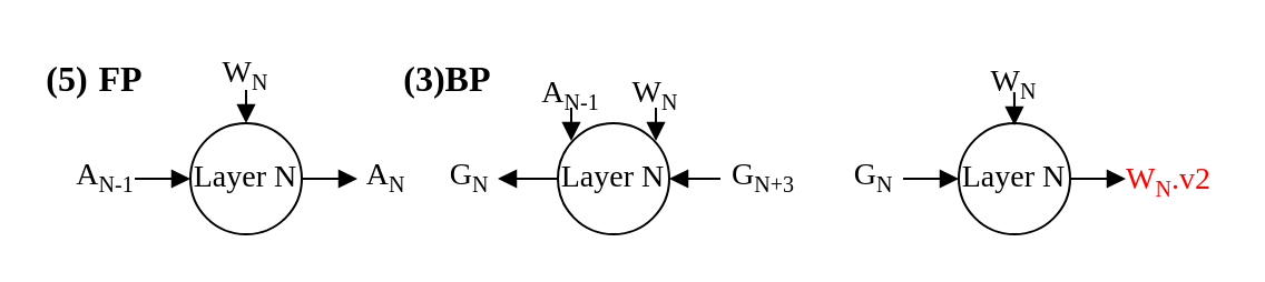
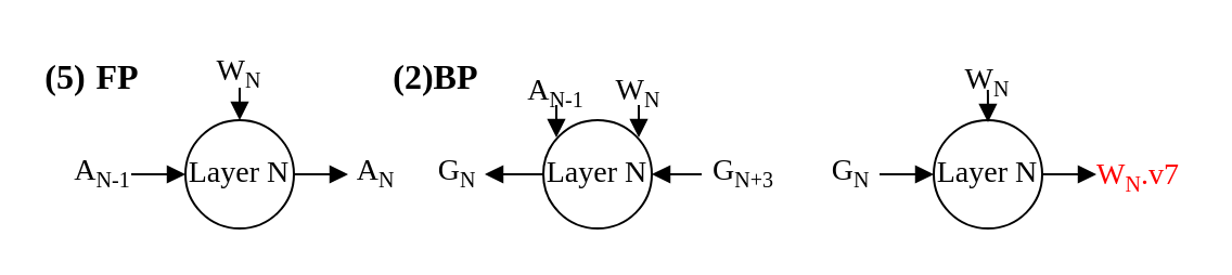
- <mxCell id="9" value="&lt;b style=&quot;font-size: 16px;&quot;&gt;(3)&lt;/b&gt;" style="text;html=1;align=center;verticalAlign=middle;whiteSpace=wrap;rounded=0;fontFamily=Times New Roman;fontSize=16;" vertex="1" parent="1"><mxGeometry x="179" y="20" width="23" height="30" as="geometry" /></mxCell>
+ <mxCell id="9" value="&lt;b style=&quot;font-size: 16px;&quot;&gt;(2)&lt;/b&gt;" style="text;html=1;align=center;verticalAlign=middle;whiteSpace=wrap;rounded=0;fontFamily=Times New Roman;fontSize=16;" vertex="1" parent="1"><mxGeometry x="179" y="20" width="23" height="30" as="geometry" /></mxCell>
- <mxCell id="11" value="&lt;font color=&quot;#ff0000&quot; style=&quot;&quot;&gt;&lt;span style=&quot;font-size: 14px;&quot;&gt;W&lt;/span&gt;&lt;font style=&quot;&quot;&gt;&lt;sub style=&quot;&quot;&gt;&lt;font style=&quot;font-size: 10px;&quot;&gt;N&lt;/font&gt;&lt;/sub&gt;&lt;font style=&quot;font-size: 14px;&quot;&gt;.v2&lt;/font&gt;&lt;/font&gt;&lt;/font&gt;" style="text;html=1;align=center;verticalAlign=middle;whiteSpace=wrap;rounded=0;fontFamily=Times New Roman;" vertex="1" parent="1"><mxGeometry x="502.5" y="67" width="43" height="30" as="geometry" /></mxCell>
+ <mxCell id="11" value="&lt;font color=&quot;#ff0000&quot; style=&quot;&quot;&gt;&lt;span style=&quot;font-size: 14px;&quot;&gt;W&lt;/span&gt;&lt;font style=&quot;&quot;&gt;&lt;sub style=&quot;&quot;&gt;&lt;font style=&quot;font-size: 10px;&quot;&gt;N&lt;/font&gt;&lt;/sub&gt;&lt;font style=&quot;font-size: 14px;&quot;&gt;.v7&lt;/font&gt;&lt;/font&gt;&lt;/font&gt;" style="text;html=1;align=center;verticalAlign=middle;whiteSpace=wrap;rounded=0;fontFamily=Times New Roman;" vertex="1" parent="1"><mxGeometry x="502.5" y="67" width="43" height="30" as="geometry" /></mxCell>
